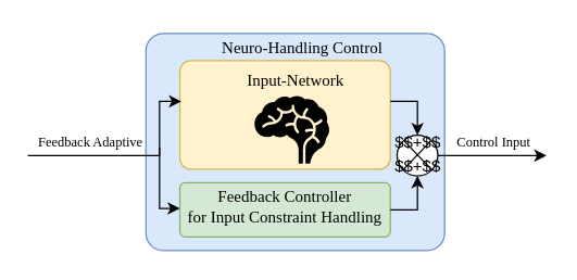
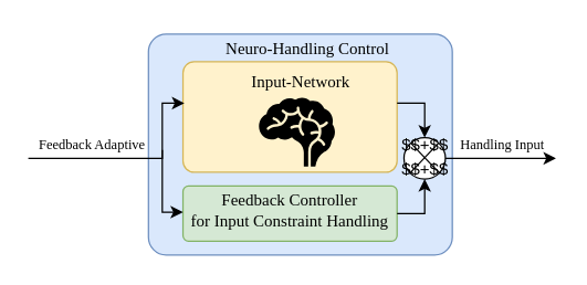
- <mxCell id="21" value="Control Input" style="text;html=1;align=center;verticalAlign=middle;resizable=0;points=[];autosize=1;strokeColor=none;fillColor=none;fontFamily=Times New Roman;fontSize=10;" vertex="1" parent="16"><mxGeometry x="323" y="89" width="80" height="30" as="geometry" /></mxCell>
+ <mxCell id="21" value="Handling Input" style="text;html=1;align=center;verticalAlign=middle;resizable=0;points=[];autosize=1;strokeColor=none;fillColor=none;fontFamily=Times New Roman;fontSize=10;" vertex="1" parent="16"><mxGeometry x="323" y="89" width="80" height="30" as="geometry" /></mxCell>
